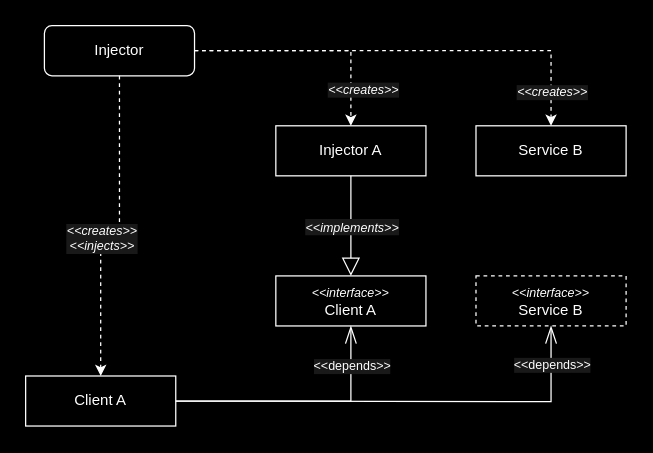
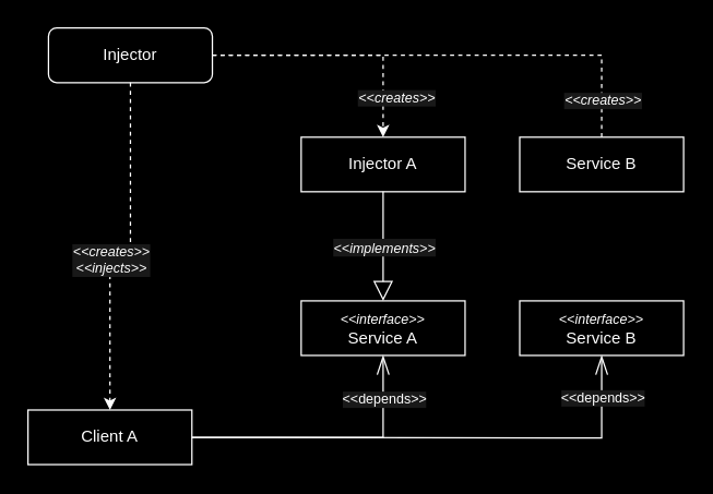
- <mxCell id="7" style="edgeStyle=orthogonalEdgeStyle;rounded=0;orthogonalLoop=1;jettySize=auto;html=1;exitX=1;exitY=0.5;exitDx=0;exitDy=0;entryX=0.5;entryY=0;entryDx=0;entryDy=0;dashed=1;fontColor=#FFFFFF;labelBackgroundColor=none;strokeColor=#FFFFFF;" parent="1" source="10" target="17" edge="1"><mxGeometry relative="1" as="geometry" /></mxCell>
+ <mxCell id="7" style="edgeStyle=orthogonalEdgeStyle;rounded=0;orthogonalLoop=1;jettySize=auto;html=1;exitX=1;exitY=0.5;exitDx=0;exitDy=0;entryX=0.5;entryY=0;entryDx=0;entryDy=0;dashed=1;fontColor=#FFFFFF;labelBackgroundColor=none;strokeColor=#FFFFFF;endArrow=none;" parent="1" source="10" target="17" edge="1"><mxGeometry relative="1" as="geometry" /></mxCell>
- <mxCell id="18" value="&lt;font style=&quot;font-size: 10px&quot;&gt;&lt;i&gt;&amp;lt;&amp;lt;interface&amp;gt;&amp;gt;&lt;/i&gt;&lt;br&gt;&lt;/font&gt;Client A" style="rounded=0;whiteSpace=wrap;html=1;align=center;line-height: 1em;fontColor=#FFFFFF;labelBackgroundColor=none;strokeColor=#FFFFFF;fillColor=none;" parent="1" vertex="1"><mxGeometry x="220" y="220" width="120" height="40" as="geometry" /></mxCell>
+ <mxCell id="18" value="&lt;font style=&quot;font-size: 10px&quot;&gt;&lt;i&gt;&amp;lt;&amp;lt;interface&amp;gt;&amp;gt;&lt;/i&gt;&lt;br&gt;&lt;/font&gt;Service A" style="rounded=0;whiteSpace=wrap;html=1;align=center;line-height: 1em;fontColor=#FFFFFF;labelBackgroundColor=none;strokeColor=#FFFFFF;fillColor=none;" parent="1" vertex="1"><mxGeometry x="220" y="220" width="120" height="40" as="geometry" /></mxCell>
- <mxCell id="19" value="&lt;font style=&quot;font-size: 10px&quot;&gt;&lt;i&gt;&amp;lt;&amp;lt;interface&amp;gt;&amp;gt;&lt;/i&gt;&lt;br&gt;&lt;/font&gt;Service B" style="rounded=0;whiteSpace=wrap;html=1;align=center;fontColor=#FFFFFF;labelBackgroundColor=none;strokeColor=#FFFFFF;fillColor=none;dashed=1;" parent="1" vertex="1"><mxGeometry x="380" y="220" width="120" height="40" as="geometry" /></mxCell>
+ <mxCell id="19" value="&lt;font style=&quot;font-size: 10px&quot;&gt;&lt;i&gt;&amp;lt;&amp;lt;interface&amp;gt;&amp;gt;&lt;/i&gt;&lt;br&gt;&lt;/font&gt;Service B" style="rounded=0;whiteSpace=wrap;html=1;align=center;fontColor=#FFFFFF;labelBackgroundColor=none;strokeColor=#FFFFFF;fillColor=none;" parent="1" vertex="1"><mxGeometry x="380" y="220" width="120" height="40" as="geometry" /></mxCell>
